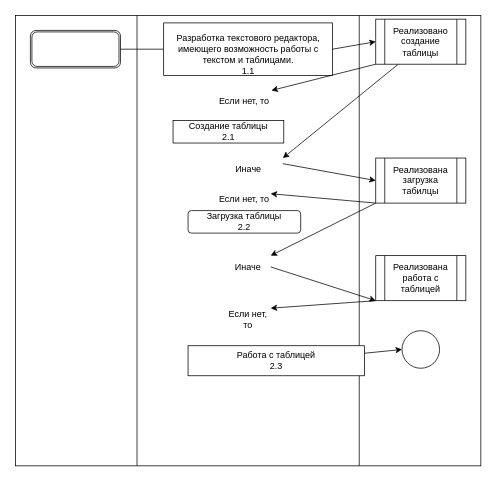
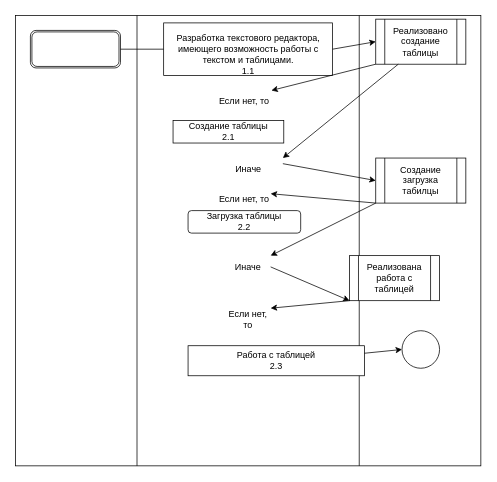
- <mxCell id="8" value="Реализована загрузка табилцы" style="shape=process;whiteSpace=wrap;html=1;backgroundOutline=1;" parent="1" vertex="1"><mxGeometry x="500" y="210" width="120" height="60" as="geometry" /></mxCell>
+ <mxCell id="8" value="Создание загрузка табилцы" style="shape=process;whiteSpace=wrap;html=1;backgroundOutline=1;" parent="1" vertex="1"><mxGeometry x="500" y="210" width="120" height="60" as="geometry" /></mxCell>
- <mxCell id="20" value="Реализована работа с таблицей" style="shape=process;whiteSpace=wrap;html=1;backgroundOutline=1;" parent="1" vertex="1"><mxGeometry x="500" y="340" width="120" height="60" as="geometry" /></mxCell>
+ <mxCell id="20" value="Реализована работа с таблицей" style="shape=process;whiteSpace=wrap;html=1;backgroundOutline=1;" parent="1" vertex="1"><mxGeometry x="465" y="340" width="120" height="60" as="geometry" /></mxCell>
